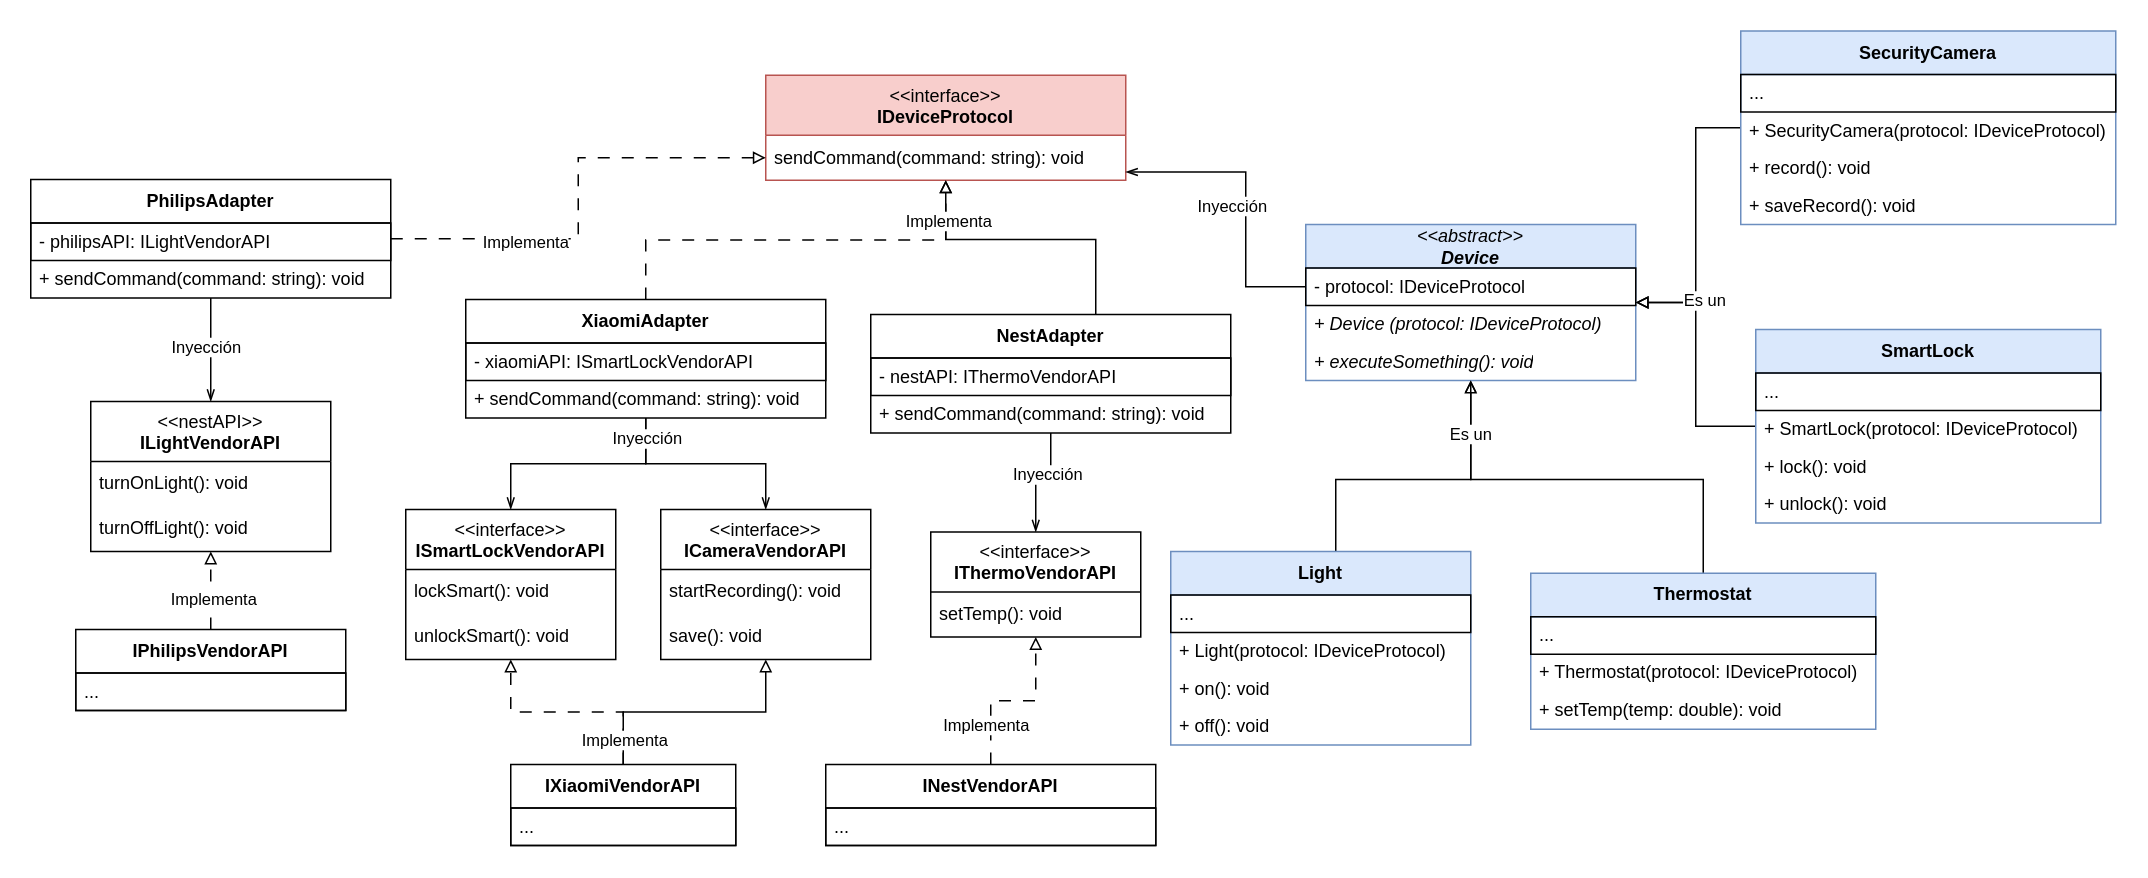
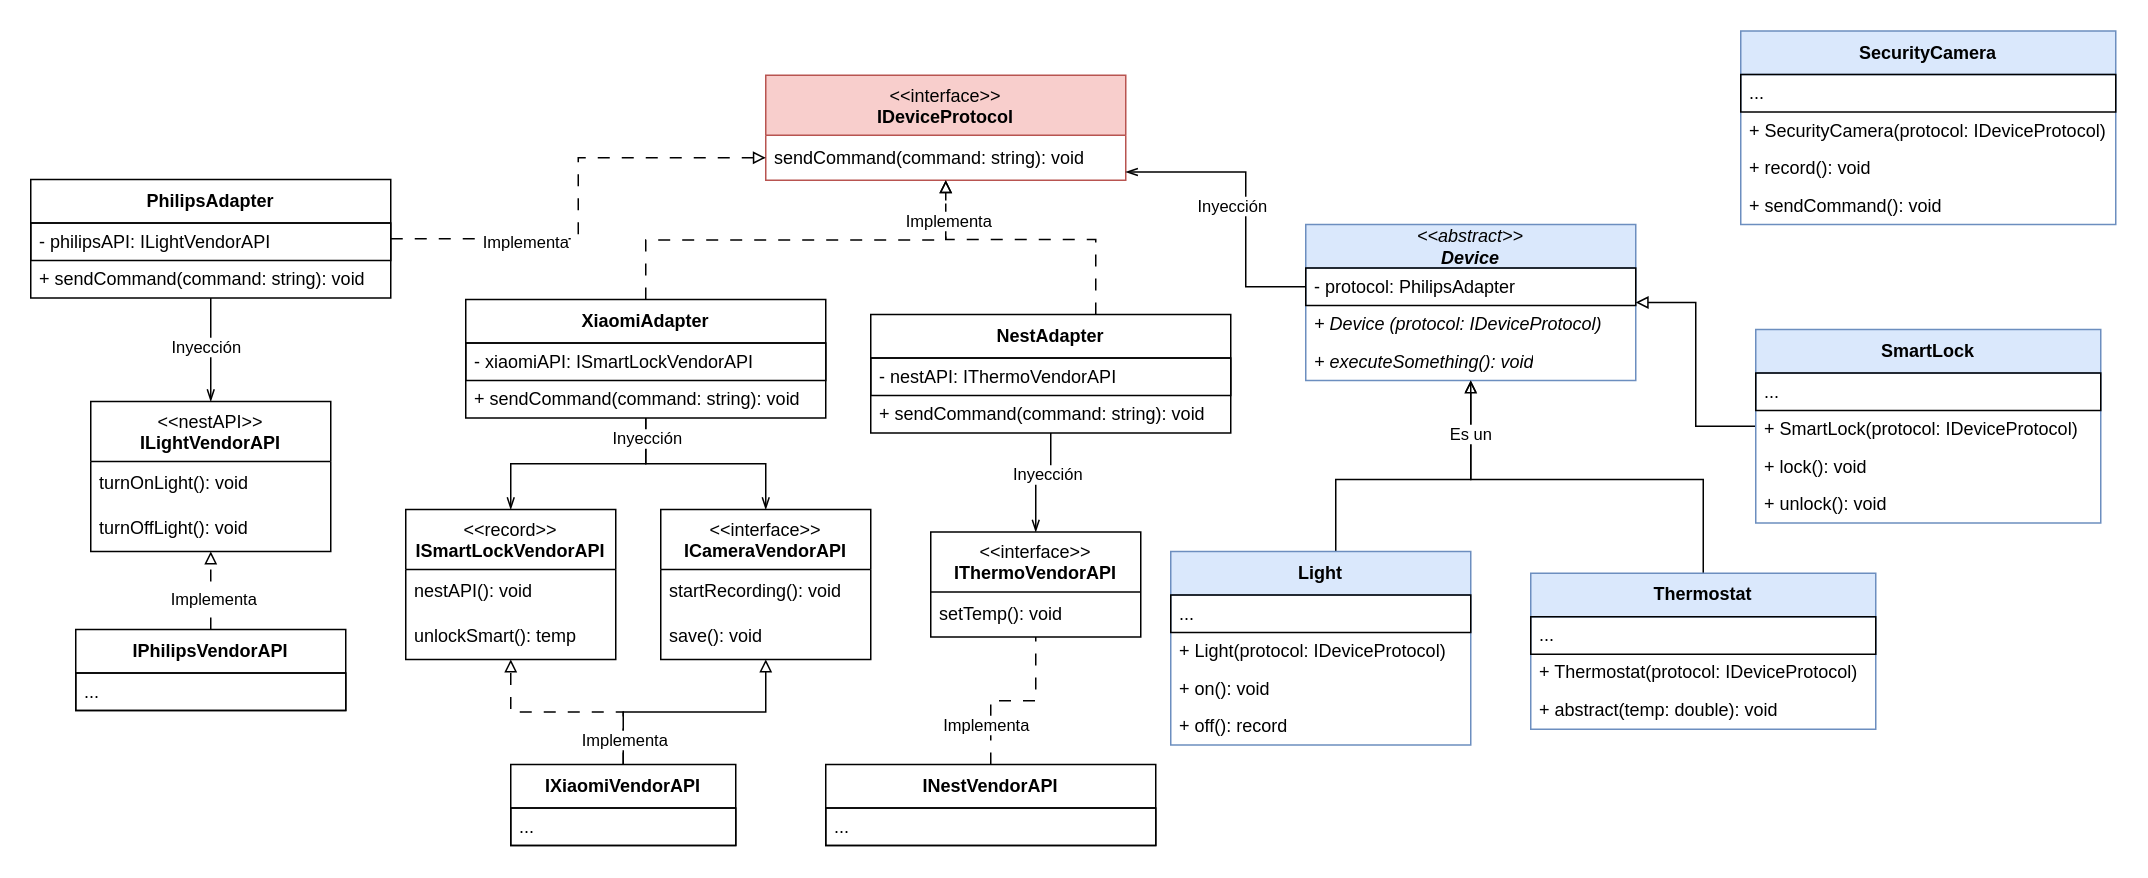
- <mxCell id="19" style="edgeStyle=orthogonalEdgeStyle;rounded=0;orthogonalLoop=1;jettySize=auto;html=1;endArrow=block;endFill=0;" parent="1" source="21" target="4" edge="1"><mxGeometry relative="1" as="geometry"><Array as="points"><mxPoint x="1130" y="84" /><mxPoint x="1130" y="201" /></Array></mxGeometry></mxCell>
- <mxCell id="20" value="Es un" style="edgeLabel;html=1;align=center;verticalAlign=middle;resizable=0;points=[];" parent="19" vertex="1" connectable="0"><mxGeometry x="0.408" y="-2" relative="1" as="geometry"><mxPoint x="7" y="14" as="offset" /></mxGeometry></mxCell>
- <mxCell id="25" value="+ saveRecord(): void" style="text;html=1;strokeColor=none;fillColor=none;align=left;verticalAlign=middle;spacingLeft=4;spacingRight=4;overflow=hidden;rotatable=0;points=[[0,0.5],[1,0.5]];portConstraint=eastwest;whiteSpace=wrap;" parent="21" vertex="1"><mxGeometry y="104" width="250" height="25" as="geometry" /></mxCell>
+ <mxCell id="25" value="+ sendCommand(): void" style="text;html=1;strokeColor=none;fillColor=none;align=left;verticalAlign=middle;spacingLeft=4;spacingRight=4;overflow=hidden;rotatable=0;points=[[0,0.5],[1,0.5]];portConstraint=eastwest;whiteSpace=wrap;" parent="21" vertex="1"><mxGeometry y="104" width="250" height="25" as="geometry" /></mxCell>
- <mxCell id="56" style="edgeStyle=orthogonalEdgeStyle;rounded=0;orthogonalLoop=1;jettySize=auto;html=1;endArrow=block;endFill=0;dashed=0;dashPattern=8 8;" parent="1" source="60" target="2" edge="1"><mxGeometry relative="1" as="geometry"><Array as="points"><mxPoint x="730" y="159" /><mxPoint x="630" y="159" /></Array></mxGeometry></mxCell>
+ <mxCell id="56" style="edgeStyle=orthogonalEdgeStyle;rounded=0;orthogonalLoop=1;jettySize=auto;html=1;endArrow=block;endFill=0;dashed=1;dashPattern=8 8;" parent="1" source="60" target="2" edge="1"><mxGeometry relative="1" as="geometry"><Array as="points"><mxPoint x="730" y="159" /><mxPoint x="630" y="159" /></Array></mxGeometry></mxCell>
- <mxCell id="5" value="- protocol: IDeviceProtocol" style="text;html=1;strokeColor=default;fillColor=none;align=left;verticalAlign=middle;spacingLeft=4;spacingRight=4;overflow=hidden;rotatable=0;points=[[0,0.5],[1,0.5]];portConstraint=eastwest;whiteSpace=wrap;" parent="4" vertex="1"><mxGeometry y="29" width="220" height="25" as="geometry" /></mxCell>
+ <mxCell id="5" value="- protocol: PhilipsAdapter" style="text;html=1;strokeColor=default;fillColor=none;align=left;verticalAlign=middle;spacingLeft=4;spacingRight=4;overflow=hidden;rotatable=0;points=[[0,0.5],[1,0.5]];portConstraint=eastwest;whiteSpace=wrap;" parent="4" vertex="1"><mxGeometry y="29" width="220" height="25" as="geometry" /></mxCell>
- <mxCell id="63" value="&amp;lt;&amp;lt;interface&amp;gt;&amp;gt;&lt;br&gt;&lt;b&gt;ISmartLockVendorAPI&lt;/b&gt;" style="swimlane;fontStyle=0;align=center;verticalAlign=top;childLayout=stackLayout;horizontal=1;startSize=40;horizontalStack=0;resizeParent=1;resizeParentMax=0;resizeLast=0;collapsible=0;marginBottom=0;html=1;whiteSpace=wrap;" parent="1" vertex="1"><mxGeometry x="270" y="339" width="140" height="100" as="geometry" /></mxCell>
+ <mxCell id="63" value="&amp;lt;&amp;lt;record&amp;gt;&amp;gt;&lt;br&gt;&lt;b&gt;ISmartLockVendorAPI&lt;/b&gt;" style="swimlane;fontStyle=0;align=center;verticalAlign=top;childLayout=stackLayout;horizontal=1;startSize=40;horizontalStack=0;resizeParent=1;resizeParentMax=0;resizeLast=0;collapsible=0;marginBottom=0;html=1;whiteSpace=wrap;" parent="1" vertex="1"><mxGeometry x="270" y="339" width="140" height="100" as="geometry" /></mxCell>
- <mxCell id="64" value="lockSmart(): void" style="text;html=1;strokeColor=none;fillColor=none;align=left;verticalAlign=middle;spacingLeft=4;spacingRight=4;overflow=hidden;rotatable=0;points=[[0,0.5],[1,0.5]];portConstraint=eastwest;whiteSpace=wrap;" parent="63" vertex="1"><mxGeometry y="40" width="140" height="30" as="geometry" /></mxCell>
+ <mxCell id="64" value="nestAPI(): void" style="text;html=1;strokeColor=none;fillColor=none;align=left;verticalAlign=middle;spacingLeft=4;spacingRight=4;overflow=hidden;rotatable=0;points=[[0,0.5],[1,0.5]];portConstraint=eastwest;whiteSpace=wrap;" parent="63" vertex="1"><mxGeometry y="40" width="140" height="30" as="geometry" /></mxCell>
- <mxCell id="65" value="unlockSmart(): void" style="text;html=1;strokeColor=none;fillColor=none;align=left;verticalAlign=middle;spacingLeft=4;spacingRight=4;overflow=hidden;rotatable=0;points=[[0,0.5],[1,0.5]];portConstraint=eastwest;whiteSpace=wrap;" parent="63" vertex="1"><mxGeometry y="70" width="140" height="30" as="geometry" /></mxCell>
+ <mxCell id="65" value="unlockSmart(): temp" style="text;html=1;strokeColor=none;fillColor=none;align=left;verticalAlign=middle;spacingLeft=4;spacingRight=4;overflow=hidden;rotatable=0;points=[[0,0.5],[1,0.5]];portConstraint=eastwest;whiteSpace=wrap;" parent="63" vertex="1"><mxGeometry y="70" width="140" height="30" as="geometry" /></mxCell>
- <mxCell id="76" style="edgeStyle=orthogonalEdgeStyle;rounded=0;orthogonalLoop=1;jettySize=auto;html=1;endArrow=block;endFill=0;dashed=1;dashPattern=8 8;" parent="1" source="78" target="74" edge="1"><mxGeometry relative="1" as="geometry" /></mxCell>
+ <mxCell id="76" style="edgeStyle=orthogonalEdgeStyle;rounded=0;orthogonalLoop=1;jettySize=auto;html=1;endArrow=none;endFill=0;dashed=1;dashPattern=8 8;" parent="1" source="78" target="74" edge="1"><mxGeometry relative="1" as="geometry" /></mxCell>
- <mxCell id="12" value="+ setTemp(temp: double): void" style="text;html=1;strokeColor=none;fillColor=none;align=left;verticalAlign=middle;spacingLeft=4;spacingRight=4;overflow=hidden;rotatable=0;points=[[0,0.5],[1,0.5]];portConstraint=eastwest;whiteSpace=wrap;" parent="9" vertex="1"><mxGeometry y="79" width="230" height="25" as="geometry" /></mxCell>
+ <mxCell id="12" value="+ abstract(temp: double): void" style="text;html=1;strokeColor=none;fillColor=none;align=left;verticalAlign=middle;spacingLeft=4;spacingRight=4;overflow=hidden;rotatable=0;points=[[0,0.5],[1,0.5]];portConstraint=eastwest;whiteSpace=wrap;" parent="9" vertex="1"><mxGeometry y="79" width="230" height="25" as="geometry" /></mxCell>
- <mxCell id="32" value="+ off(): void" style="text;html=1;strokeColor=none;fillColor=none;align=left;verticalAlign=middle;spacingLeft=4;spacingRight=4;overflow=hidden;rotatable=0;points=[[0,0.5],[1,0.5]];portConstraint=eastwest;whiteSpace=wrap;" parent="28" vertex="1"><mxGeometry y="104" width="200" height="25" as="geometry" /></mxCell>
+ <mxCell id="32" value="+ off(): record" style="text;html=1;strokeColor=none;fillColor=none;align=left;verticalAlign=middle;spacingLeft=4;spacingRight=4;overflow=hidden;rotatable=0;points=[[0,0.5],[1,0.5]];portConstraint=eastwest;whiteSpace=wrap;" parent="28" vertex="1"><mxGeometry y="104" width="200" height="25" as="geometry" /></mxCell>
